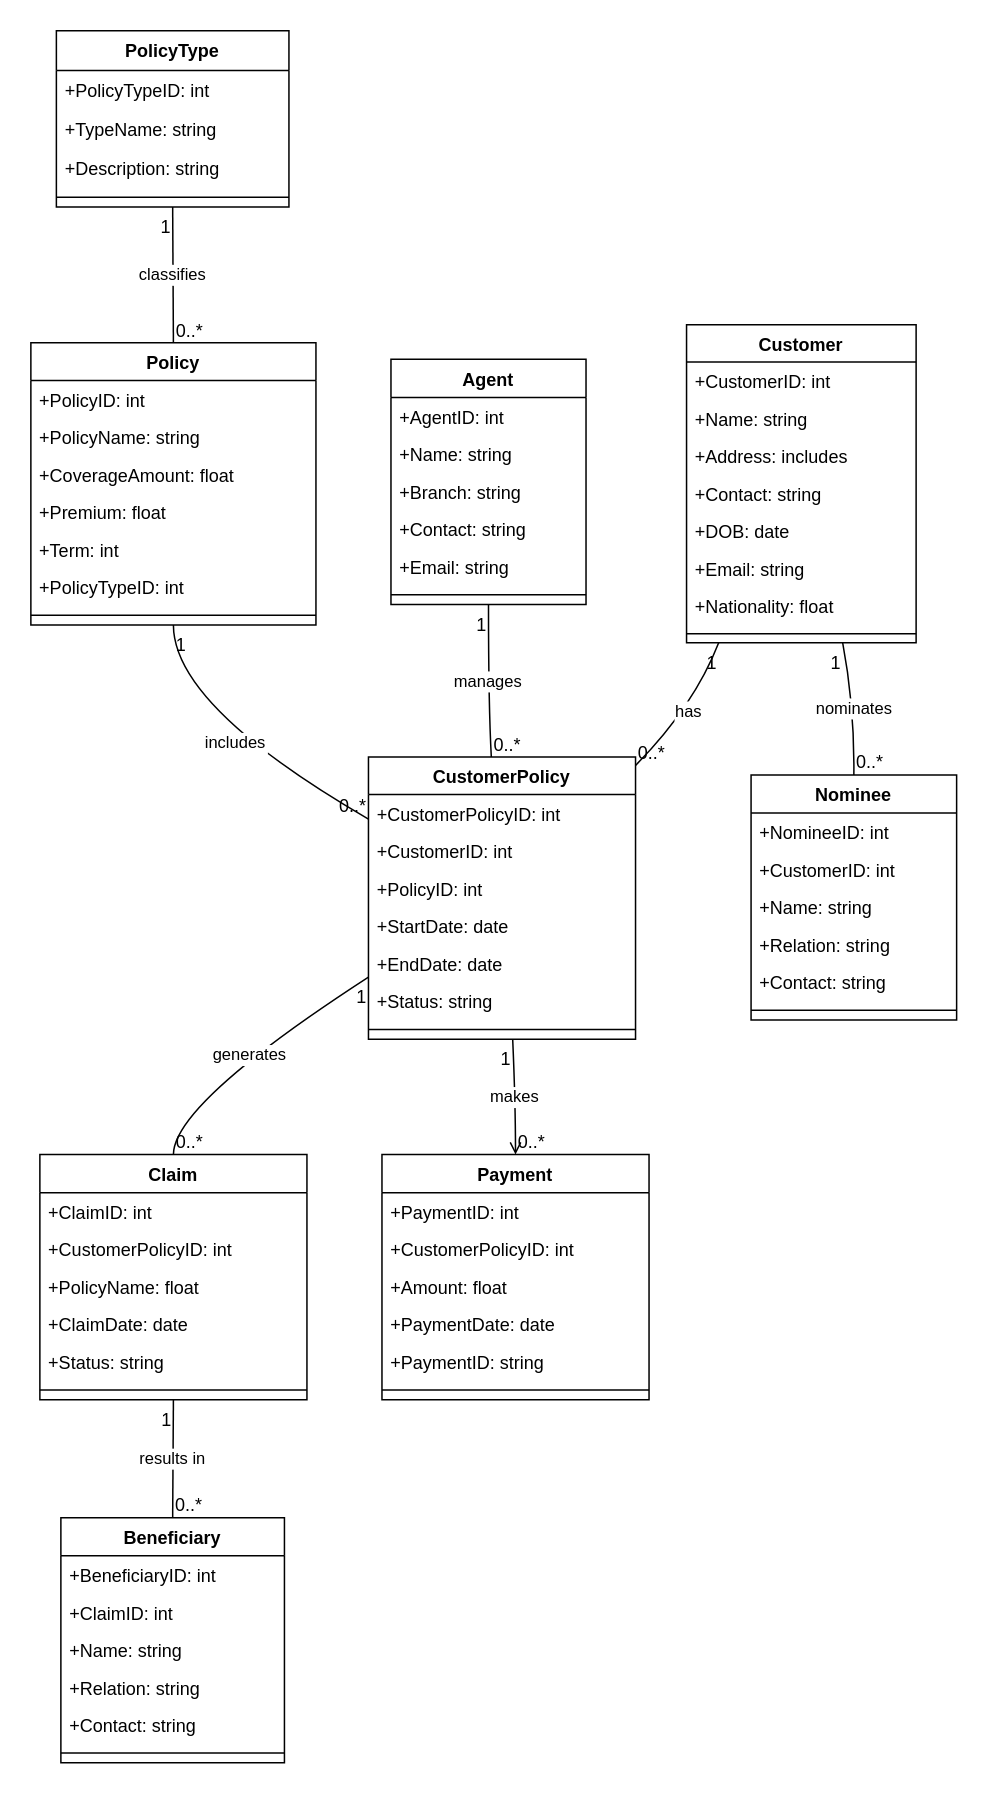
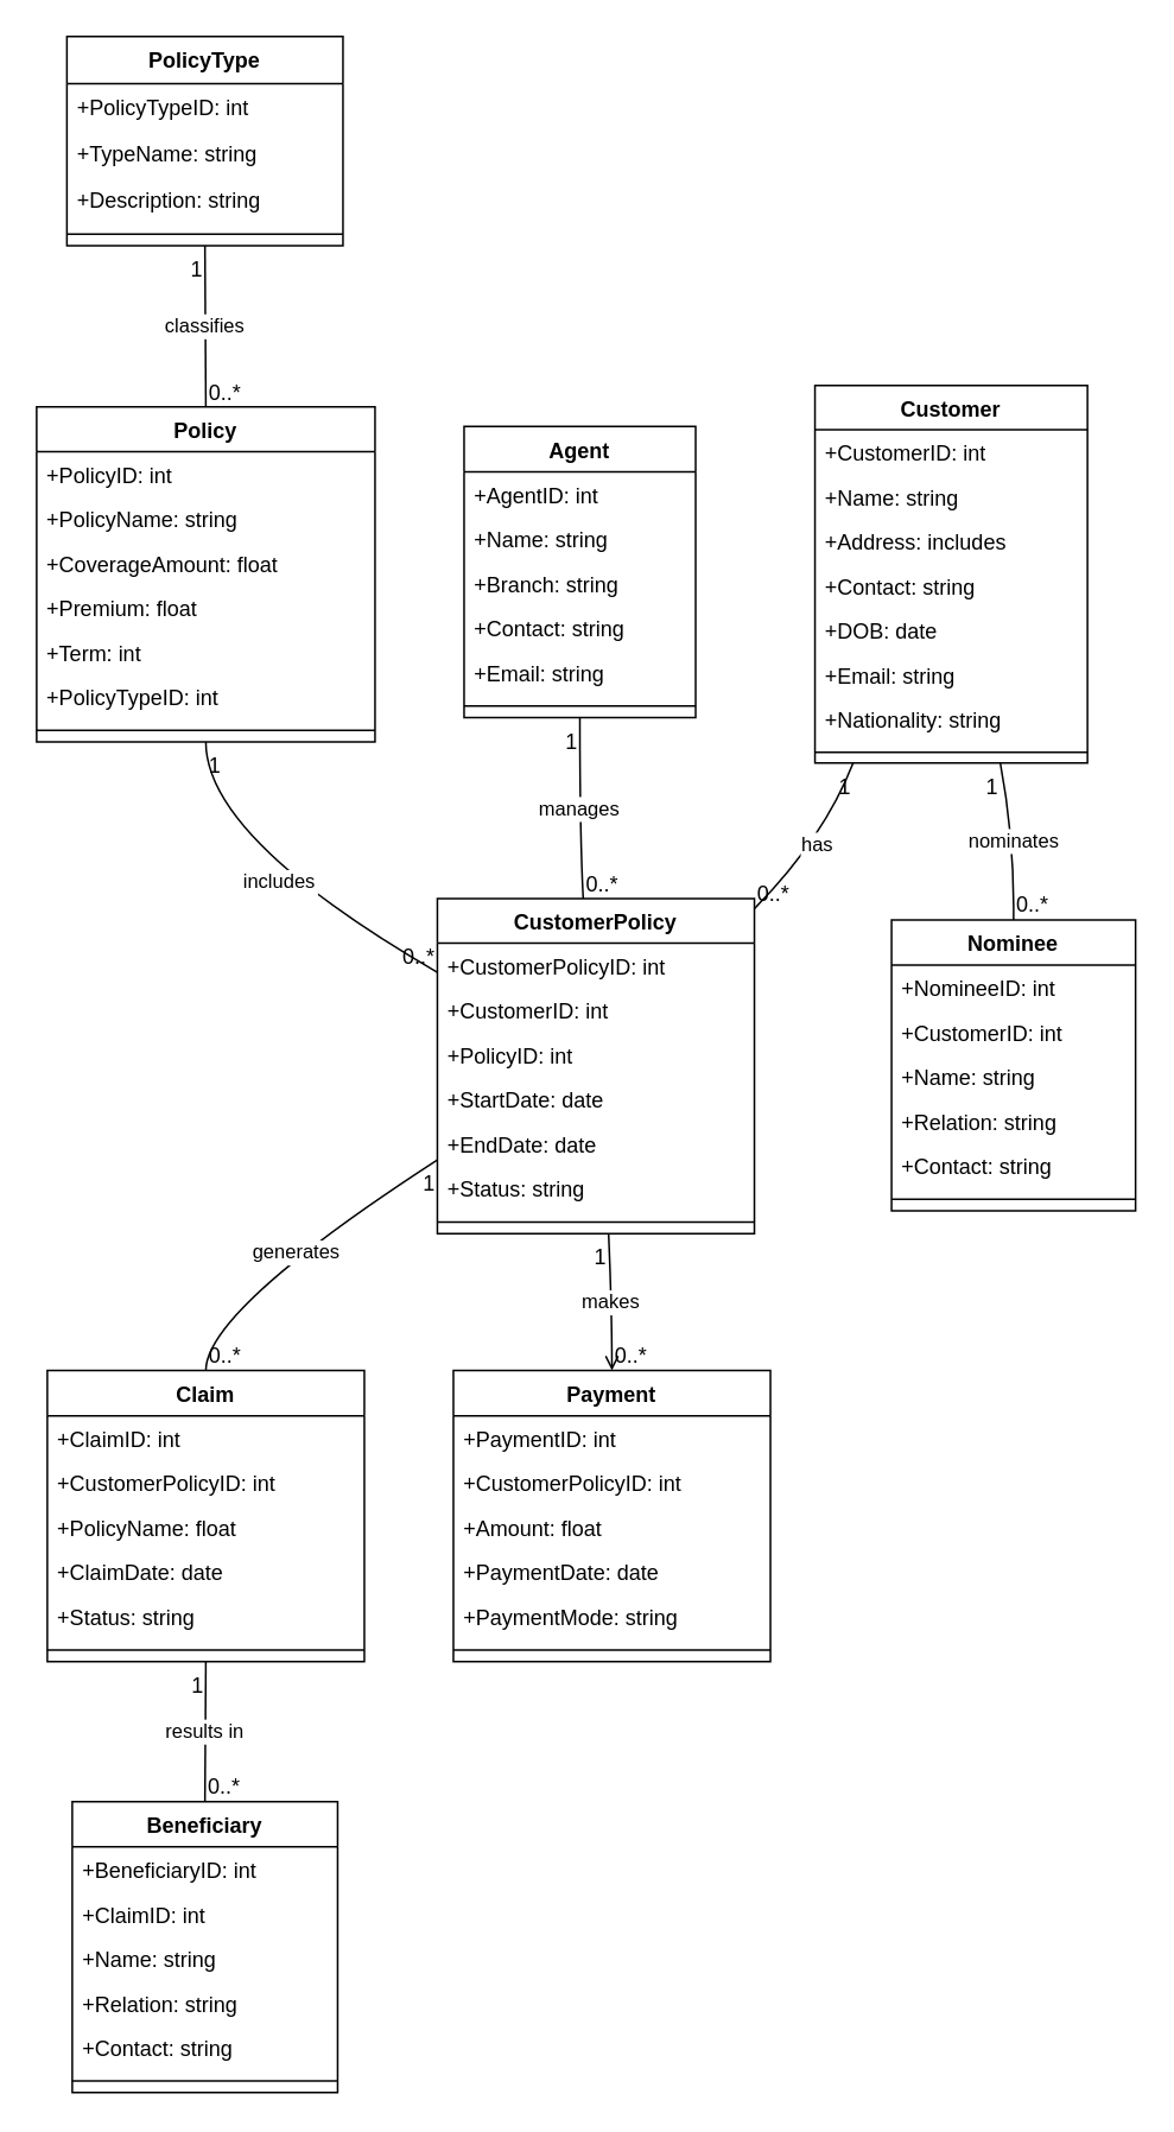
- <mxCell id="9" value="+Nationality: float" style="text;strokeColor=none;fillColor=none;align=left;verticalAlign=top;spacingLeft=4;spacingRight=4;overflow=hidden;rotatable=0;points=[[0,0.5],[1,0.5]];portConstraint=eastwest;" vertex="1" parent="2"><mxGeometry y="174.824" width="153" height="25" as="geometry" /></mxCell>
+ <mxCell id="9" value="+Nationality: string" style="text;strokeColor=none;fillColor=none;align=left;verticalAlign=top;spacingLeft=4;spacingRight=4;overflow=hidden;rotatable=0;points=[[0,0.5],[1,0.5]];portConstraint=eastwest;" vertex="1" parent="2"><mxGeometry y="174.824" width="153" height="25" as="geometry" /></mxCell>
- <mxCell id="51" value="+PaymentID: string" style="text;strokeColor=none;fillColor=none;align=left;verticalAlign=top;spacingLeft=4;spacingRight=4;overflow=hidden;rotatable=0;points=[[0,0.5],[1,0.5]];portConstraint=eastwest;" vertex="1" parent="46"><mxGeometry y="125.385" width="178" height="25" as="geometry" /></mxCell>
+ <mxCell id="51" value="+PaymentMode: string" style="text;strokeColor=none;fillColor=none;align=left;verticalAlign=top;spacingLeft=4;spacingRight=4;overflow=hidden;rotatable=0;points=[[0,0.5],[1,0.5]];portConstraint=eastwest;" vertex="1" parent="46"><mxGeometry y="125.385" width="178" height="25" as="geometry" /></mxCell>
